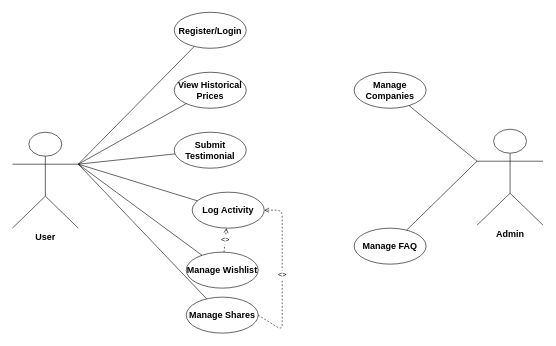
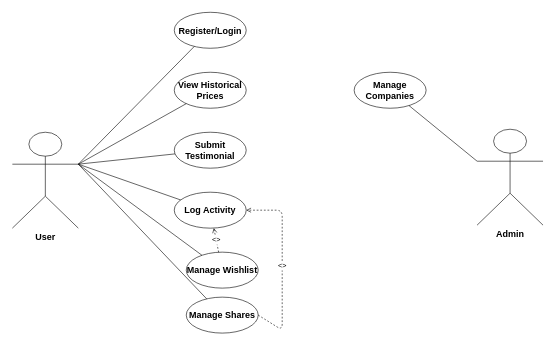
- <mxCell id="18" value="" style="endArrow=none;html=1;exitX=0;exitY=0.333;exitDx=0;exitDy=0;exitPerimeter=0;" parent="1" source="21" target="10" edge="1"><mxGeometry width="50" height="50" relative="1" as="geometry"><Array as="points" /></mxGeometry></mxCell>
- <mxCell id="8" value="&lt;font style=&quot;font-size: 15px;&quot;&gt;Log Activity&lt;/font&gt;" style="ellipse;whiteSpace=wrap;html=1;fontStyle=1" parent="1" vertex="1"><mxGeometry x="320" y="320" width="120" height="60" as="geometry" /></mxCell>
+ <mxCell id="8" value="&lt;font style=&quot;font-size: 15px;&quot;&gt;Log Activity&lt;/font&gt;" style="ellipse;whiteSpace=wrap;html=1;fontStyle=1" parent="1" vertex="1"><mxGeometry x="290" y="320" width="120" height="60" as="geometry" /></mxCell>
- <mxCell id="10" value="&lt;font style=&quot;font-size: 15px;&quot;&gt;Manage FAQ&lt;/font&gt;" style="ellipse;whiteSpace=wrap;html=1;fontStyle=1" parent="1" vertex="1"><mxGeometry x="590" y="380" width="120" height="60" as="geometry" /></mxCell>
